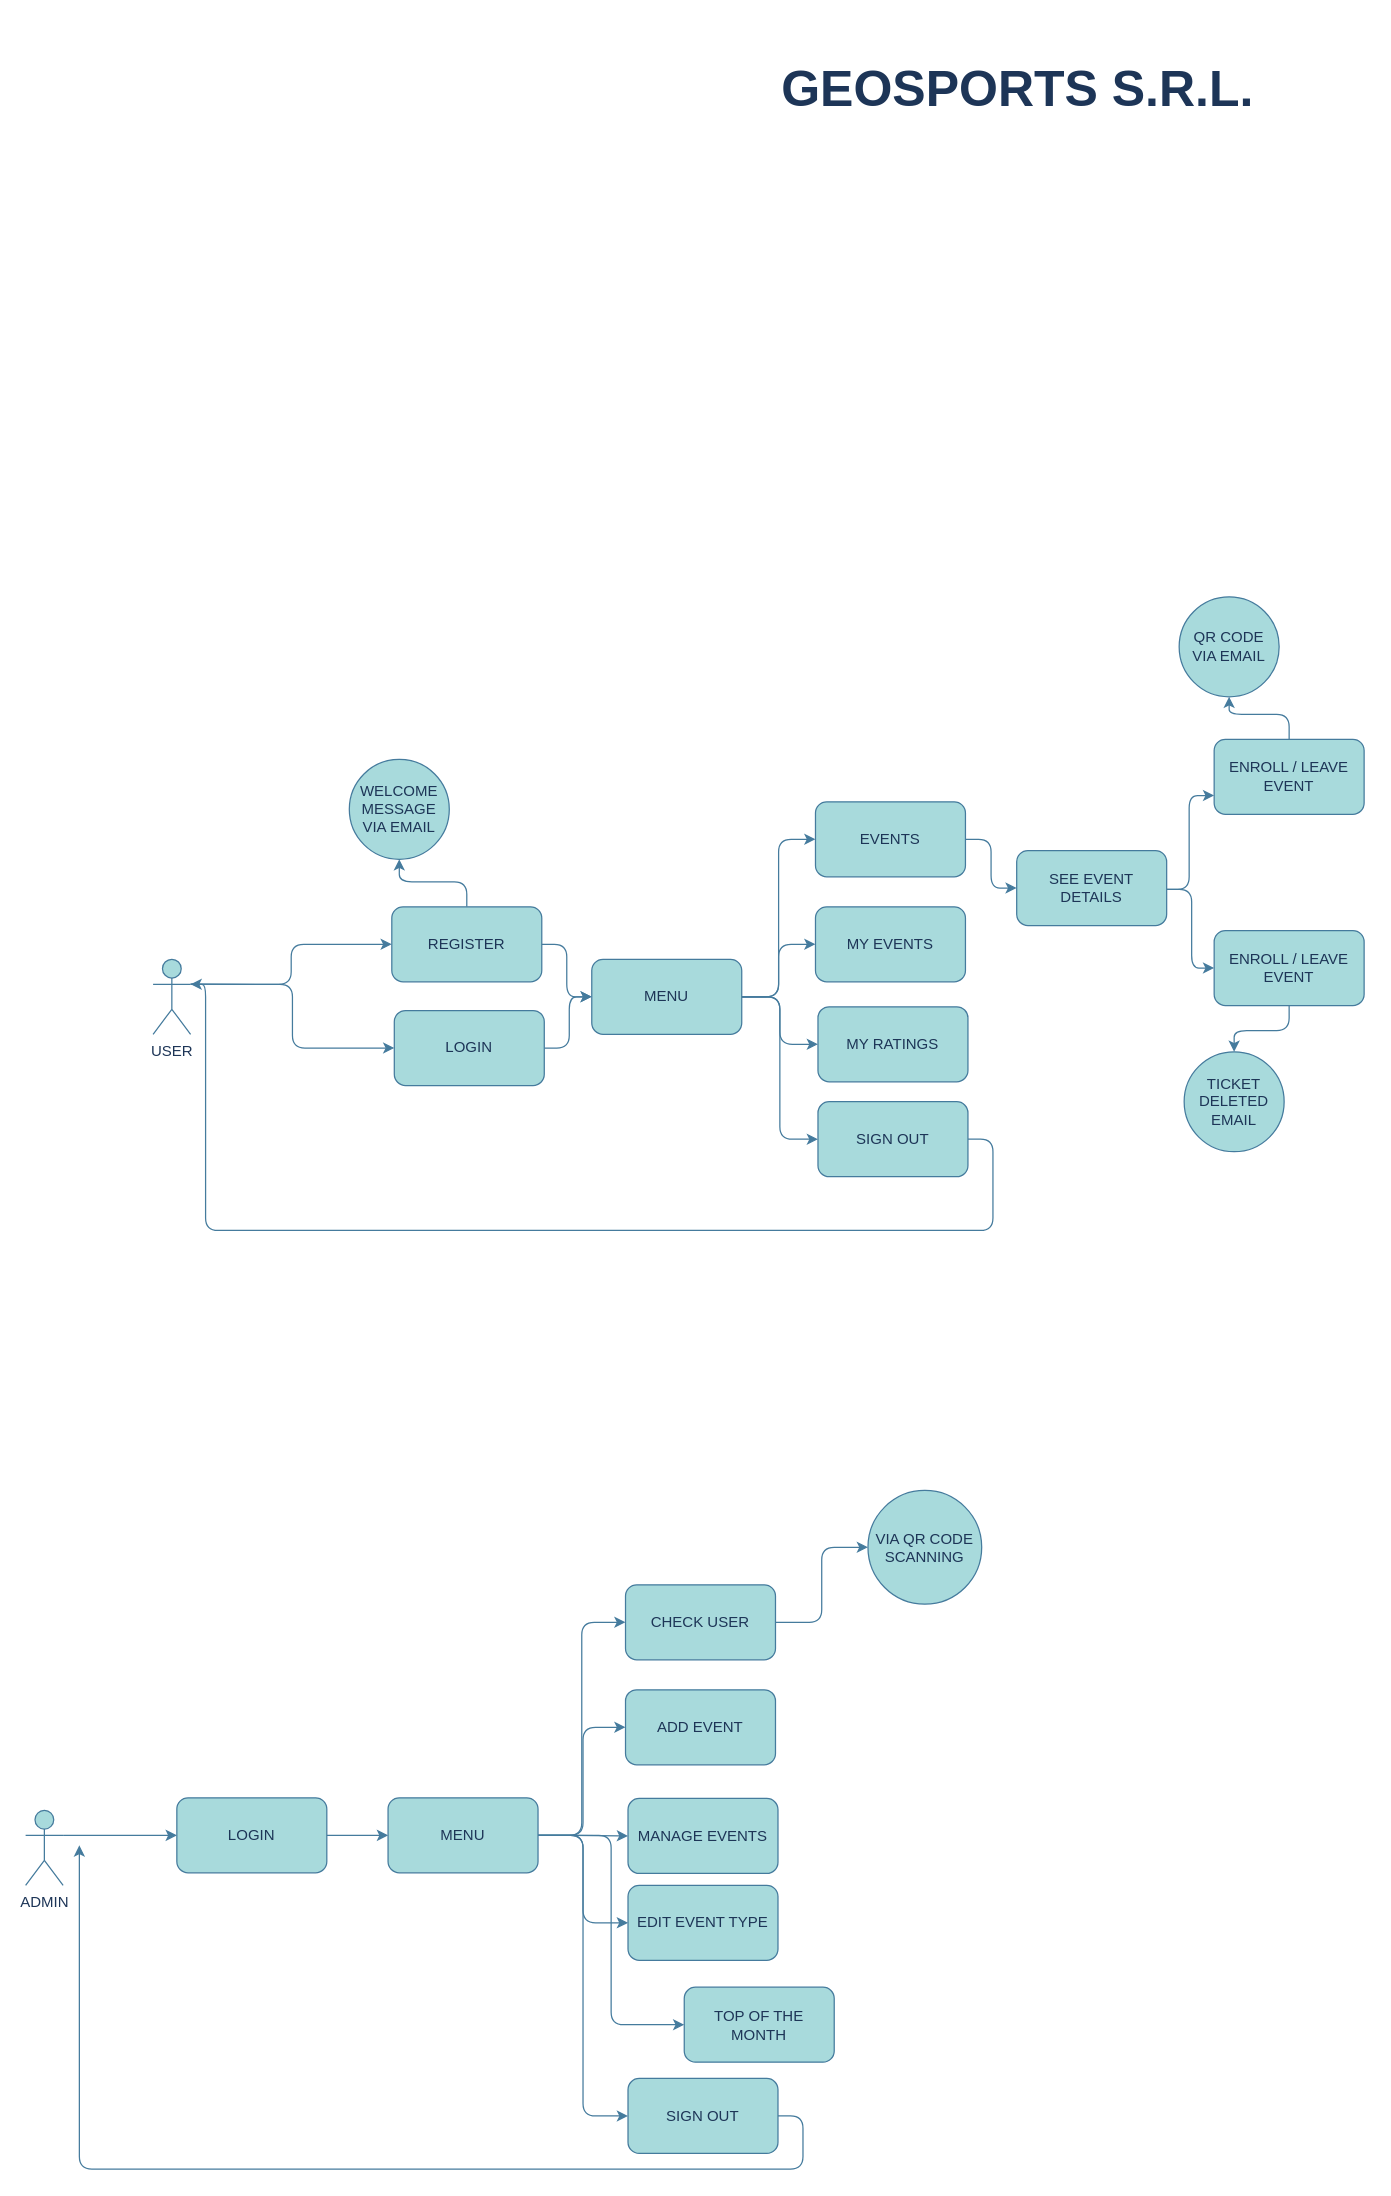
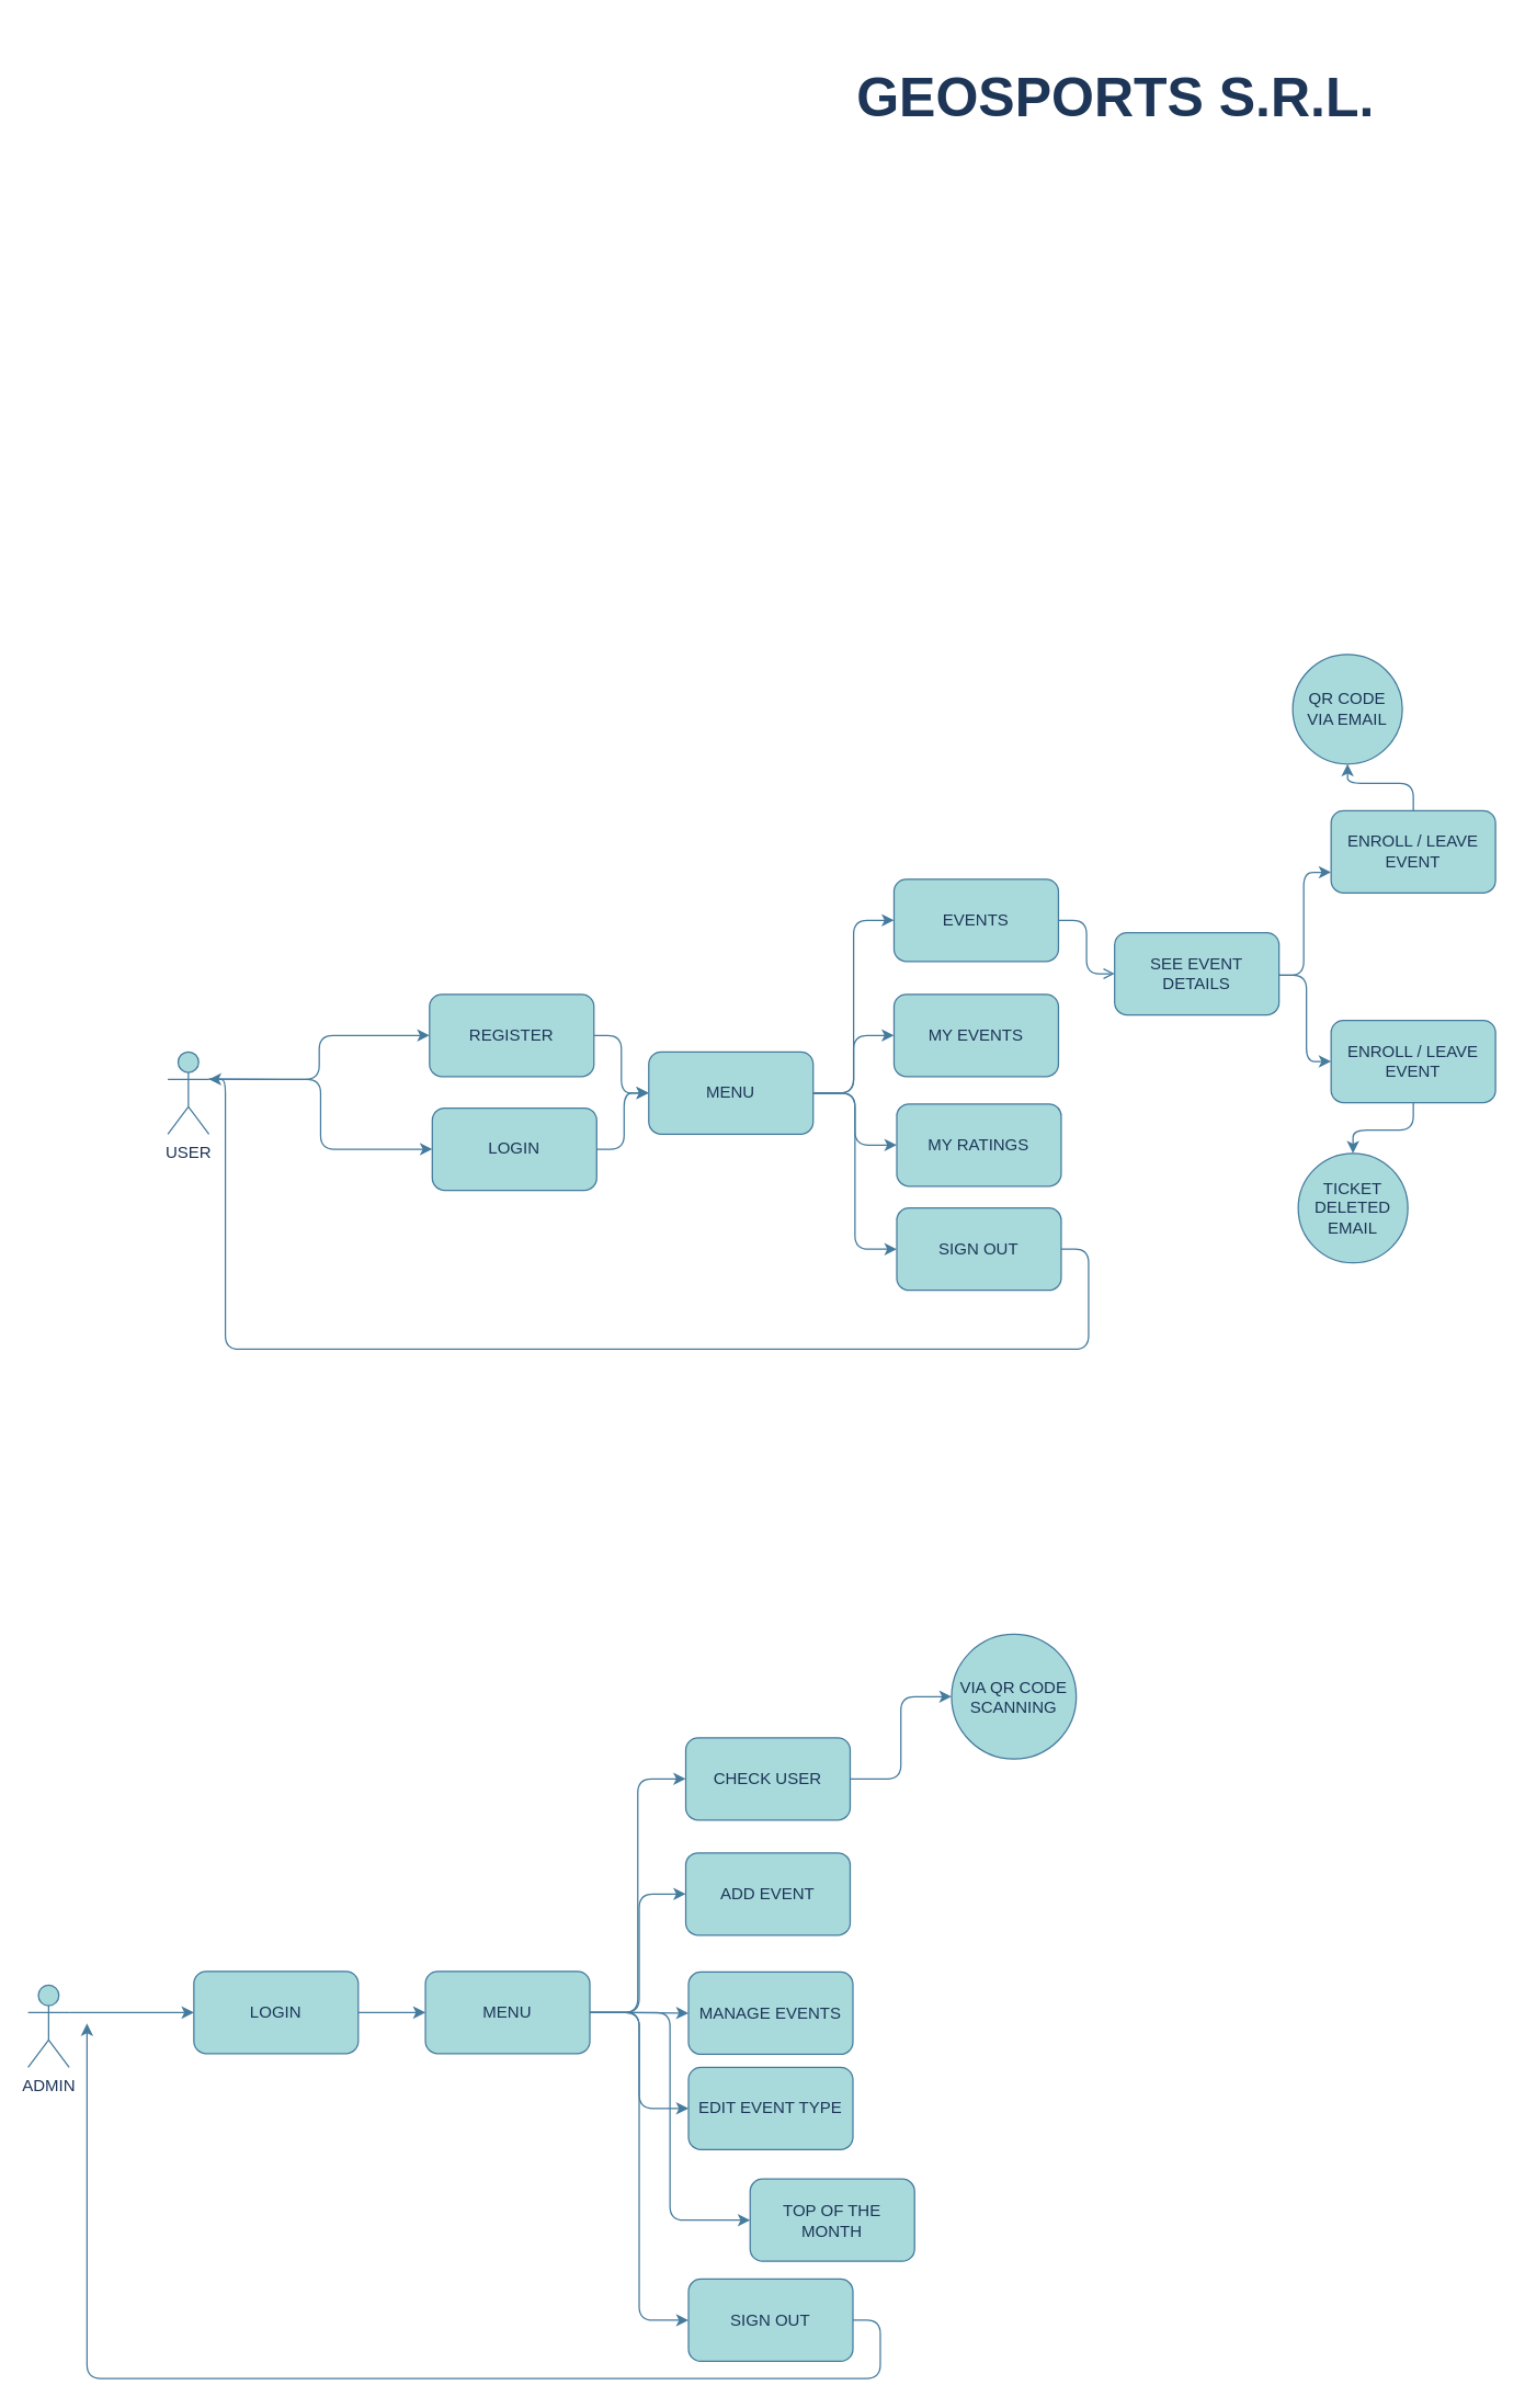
- <mxCell id="30" value="WELCOME MESSAGE VIA EMAIL" style="ellipse;whiteSpace=wrap;html=1;aspect=fixed;rounded=1;fillColor=#A8DADC;strokeColor=#457B9D;fontColor=#1D3557;" parent="1" vertex="1"><mxGeometry x="279" y="607" width="80" height="80" as="geometry" /></mxCell>
- <mxCell id="3" style="edgeStyle=orthogonalEdgeStyle;orthogonalLoop=1;jettySize=auto;html=1;exitX=0.5;exitY=0;exitDx=0;exitDy=0;rounded=1;labelBackgroundColor=#F1FAEE;strokeColor=#457B9D;fontColor=#1D3557;" parent="1" source="4" target="30" edge="1"><mxGeometry relative="1" as="geometry" /></mxCell>
- <mxCell id="22" style="edgeStyle=orthogonalEdgeStyle;orthogonalLoop=1;jettySize=auto;html=1;exitX=1;exitY=0.5;exitDx=0;exitDy=0;entryX=0;entryY=0.5;entryDx=0;entryDy=0;rounded=1;labelBackgroundColor=#F1FAEE;strokeColor=#457B9D;fontColor=#1D3557;" parent="1" source="24" target="26" edge="1"><mxGeometry relative="1" as="geometry" /></mxCell>
+ <mxCell id="22" style="edgeStyle=orthogonalEdgeStyle;orthogonalLoop=1;jettySize=auto;html=1;exitX=1;exitY=0.5;exitDx=0;exitDy=0;entryX=0;entryY=0.5;entryDx=0;entryDy=0;rounded=1;labelBackgroundColor=#F1FAEE;strokeColor=#457B9D;fontColor=#1D3557;endArrow=open;" parent="1" source="24" target="26" edge="1"><mxGeometry relative="1" as="geometry" /></mxCell>
